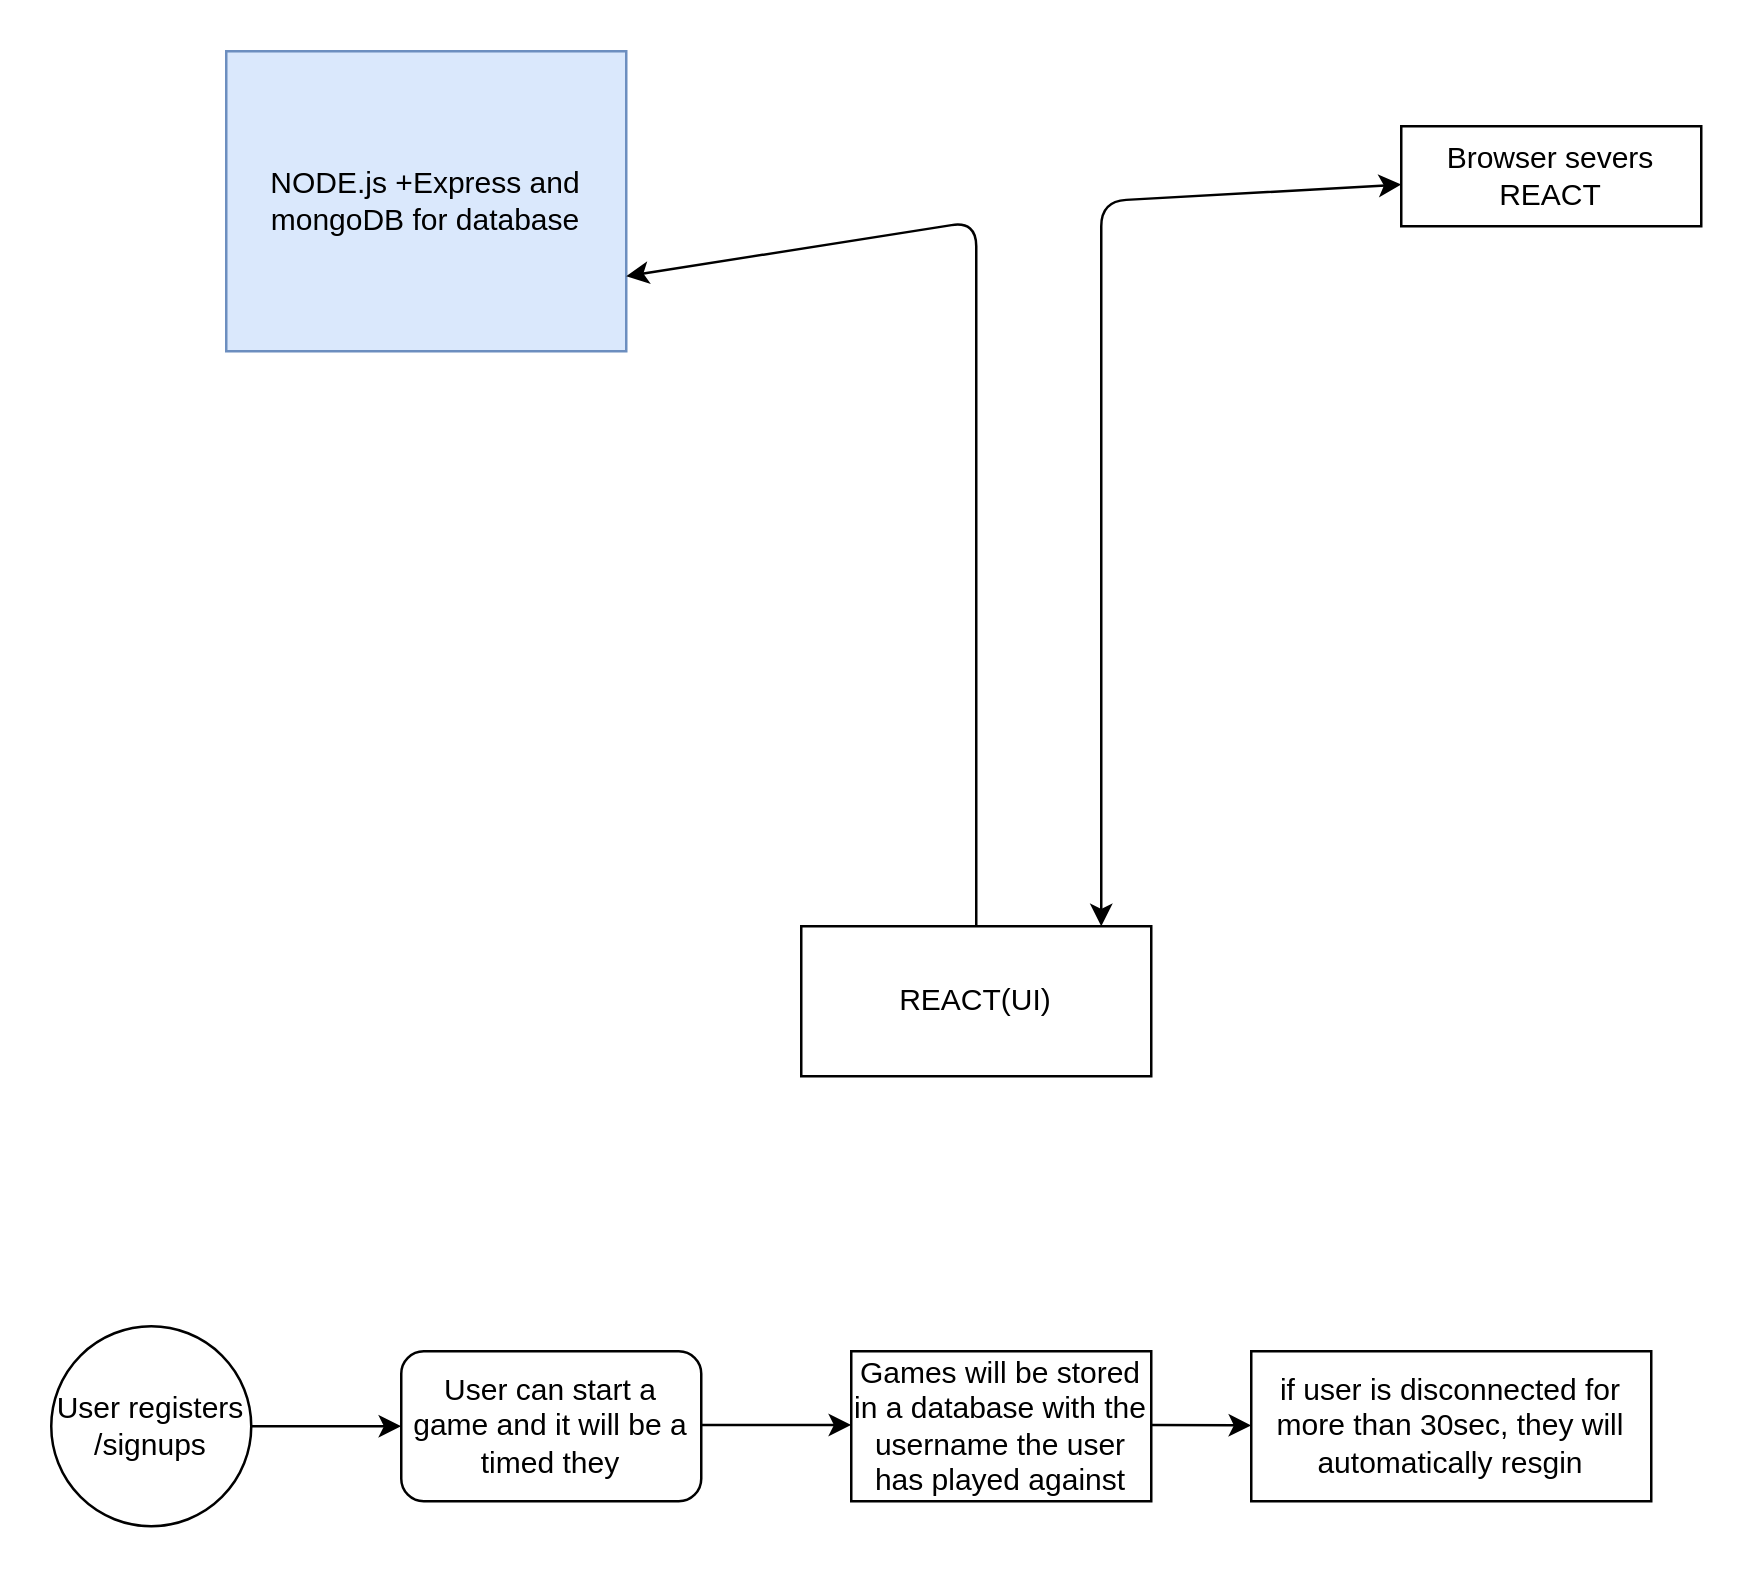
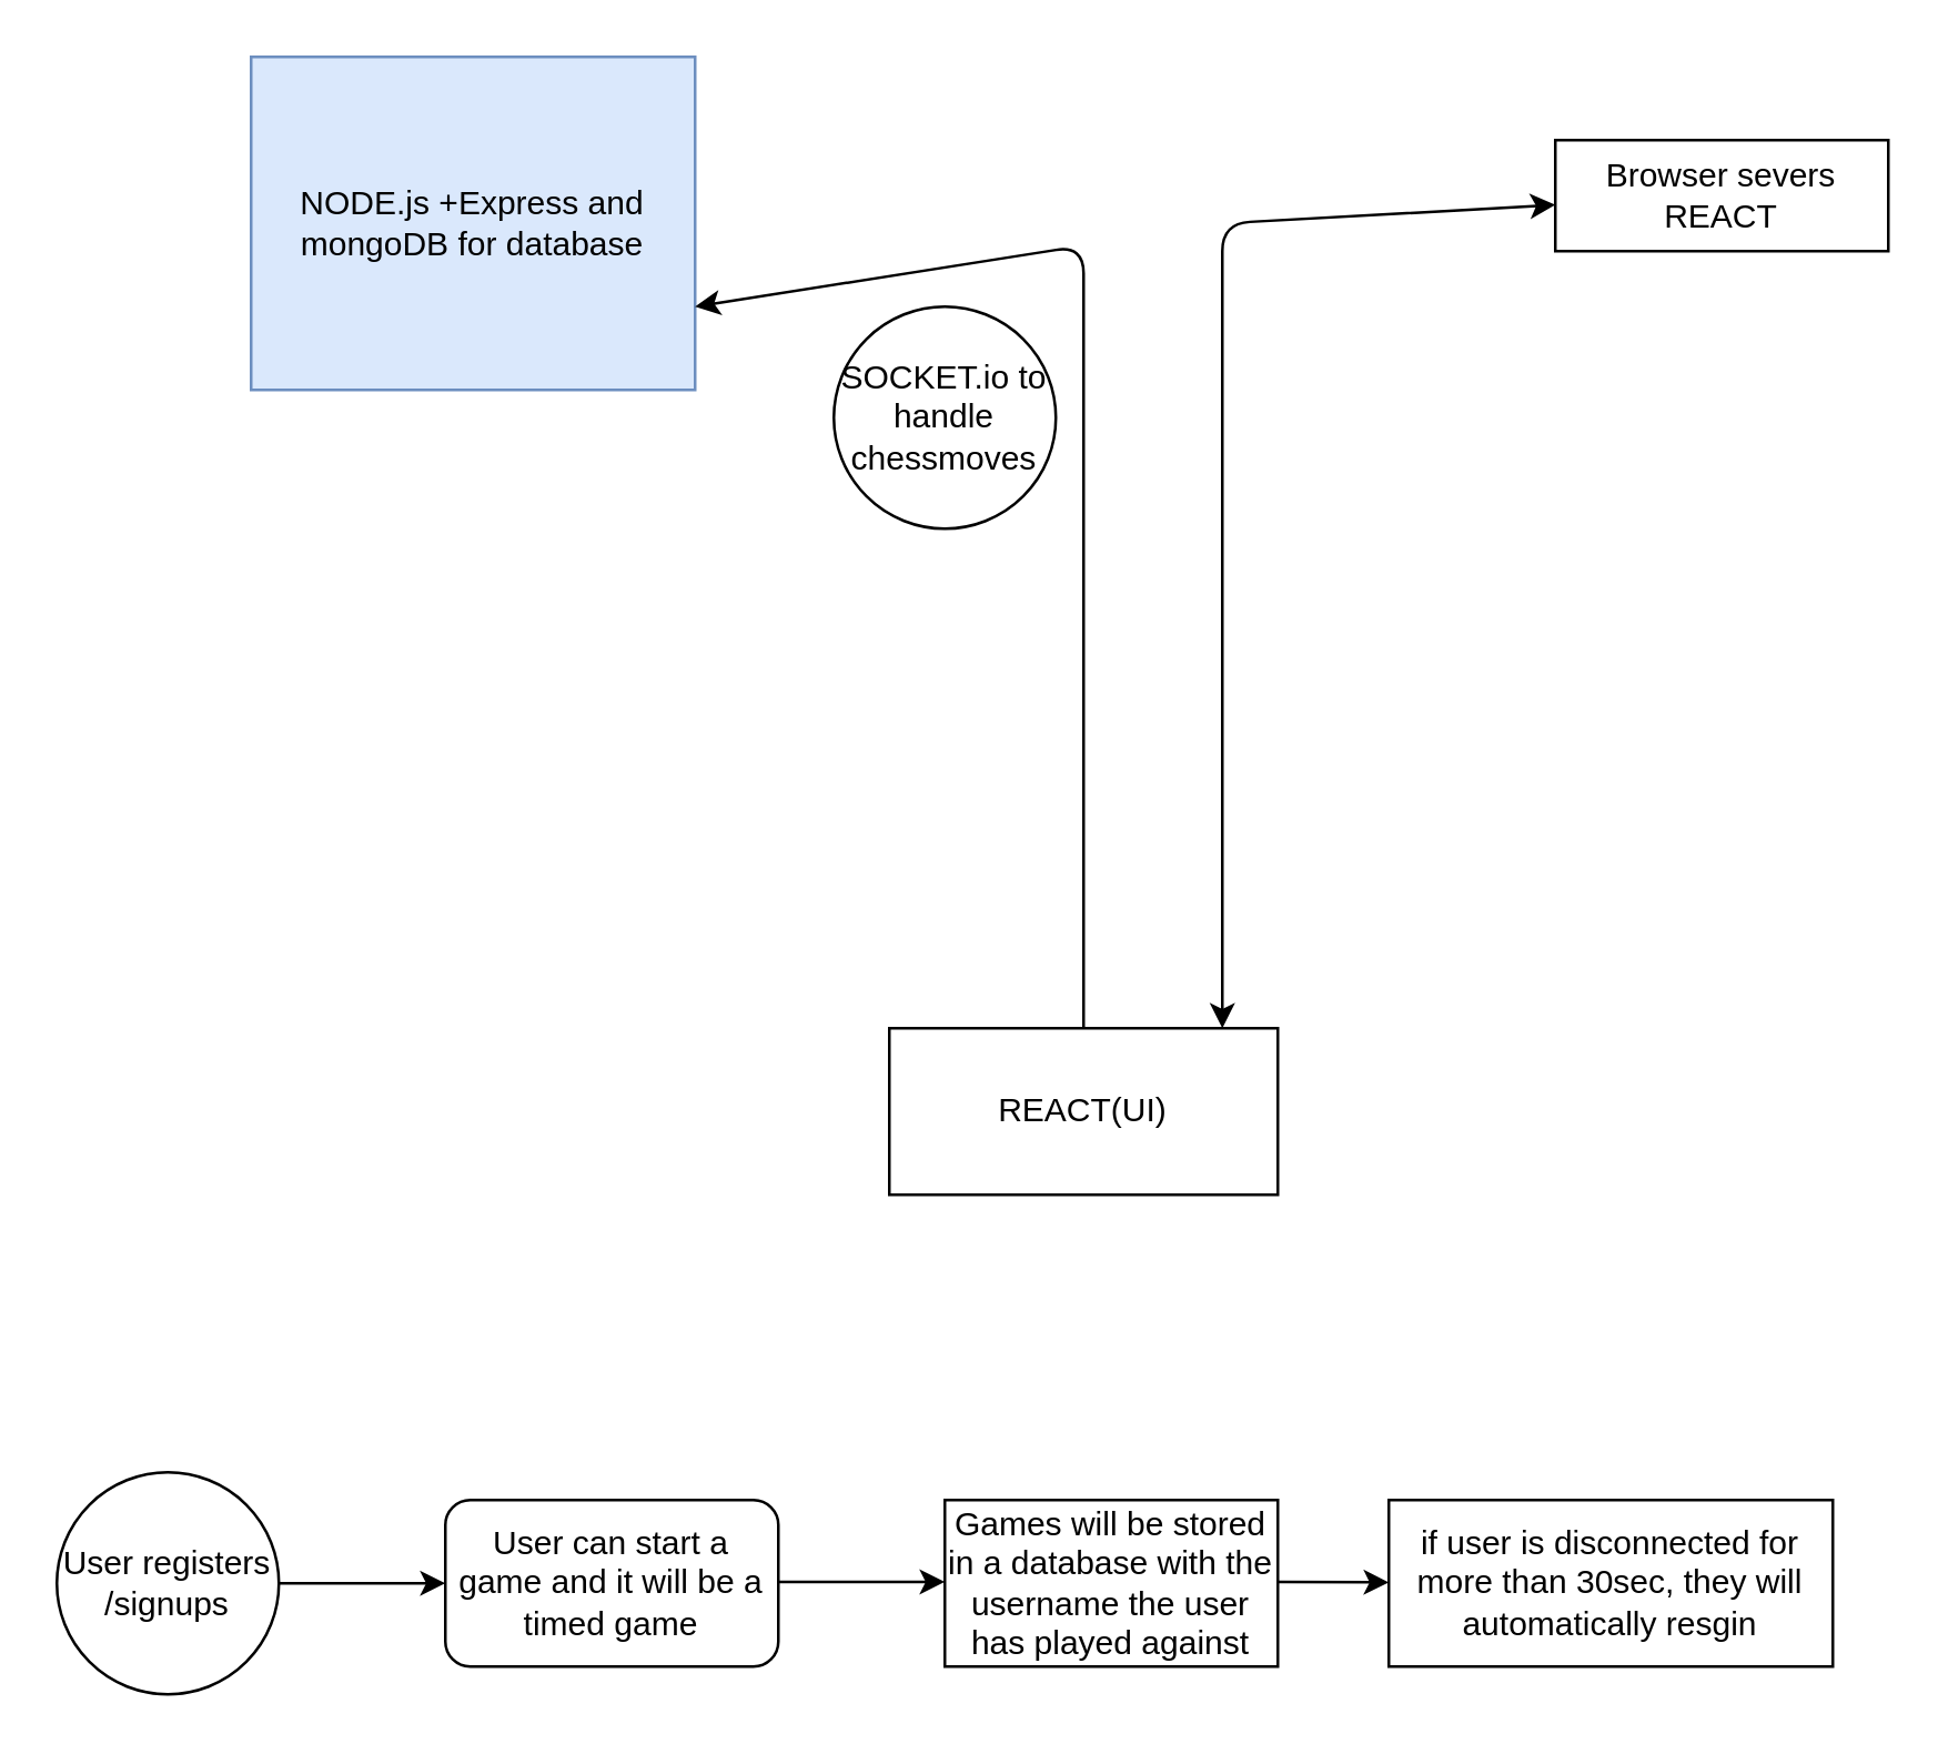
+ <mxCell id="4" value="SOCKET.io to handle chessmoves" style="ellipse;whiteSpace=wrap;html=1;aspect=fixed;" vertex="1" parent="1"><mxGeometry x="300" y="110" width="80" height="80" as="geometry" /></mxCell>
- <mxCell id="9" value="User can start a game and it will be a timed they" style="rounded=1;whiteSpace=wrap;html=1;" vertex="1" parent="1"><mxGeometry x="160" y="540" width="120" height="60" as="geometry" /></mxCell>
+ <mxCell id="9" value="User can start a game and it will be a timed game" style="rounded=1;whiteSpace=wrap;html=1;" vertex="1" parent="1"><mxGeometry x="160" y="540" width="120" height="60" as="geometry" /></mxCell>
